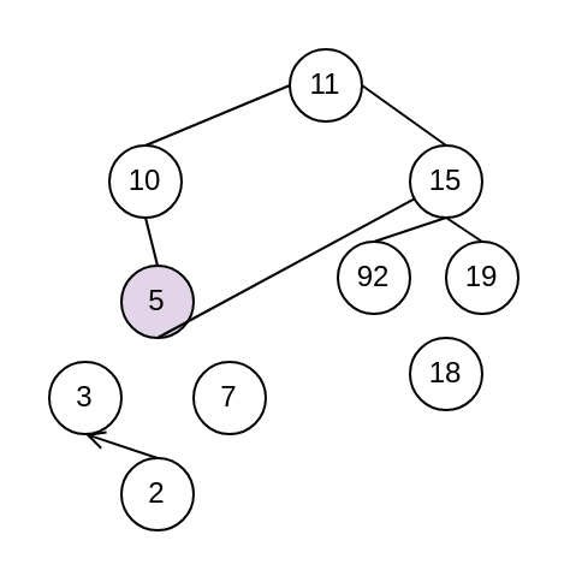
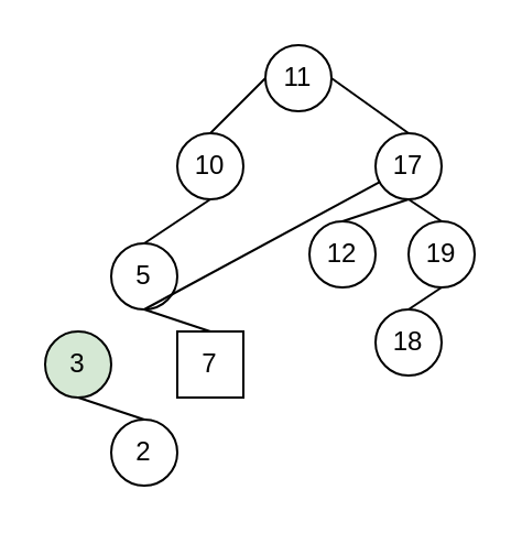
- <mxCell id="3" value="10" style="ellipse;whiteSpace=wrap;html=1;aspect=fixed;" vertex="1" parent="1"><mxGeometry x="45" y="60" width="30" height="30" as="geometry" /></mxCell>
+ <mxCell id="3" value="10" style="ellipse;whiteSpace=wrap;html=1;aspect=fixed;" vertex="1" parent="1"><mxGeometry x="80" y="60" width="30" height="30" as="geometry" /></mxCell>
- <mxCell id="8" value="15" style="ellipse;whiteSpace=wrap;html=1;aspect=fixed;" vertex="1" parent="1"><mxGeometry x="170" y="60" width="30" height="30" as="geometry" /></mxCell>
+ <mxCell id="8" value="17" style="ellipse;whiteSpace=wrap;html=1;aspect=fixed;" vertex="1" parent="1"><mxGeometry x="170" y="60" width="30" height="30" as="geometry" /></mxCell>
- <mxCell id="9" value="92" style="ellipse;whiteSpace=wrap;html=1;aspect=fixed;" vertex="1" parent="1"><mxGeometry x="140" y="100" width="30" height="30" as="geometry" /></mxCell>
+ <mxCell id="9" value="12" style="ellipse;whiteSpace=wrap;html=1;aspect=fixed;" vertex="1" parent="1"><mxGeometry x="140" y="100" width="30" height="30" as="geometry" /></mxCell>
- <mxCell id="4" value="5" style="ellipse;whiteSpace=wrap;html=1;aspect=fixed;fillColor=#e1d5e7;" vertex="1" parent="1"><mxGeometry x="50" y="110" width="30" height="30" as="geometry" /></mxCell>
+ <mxCell id="4" value="5" style="ellipse;whiteSpace=wrap;html=1;aspect=fixed;" vertex="1" parent="1"><mxGeometry x="50" y="110" width="30" height="30" as="geometry" /></mxCell>
+ <mxCell id="20" value="" style="endArrow=none;html=1;rounded=0;entryX=0.5;entryY=1;entryDx=0;entryDy=0;exitX=0;exitY=0.5;exitDx=0;exitDy=0;" edge="1" parent="1" source="11" target="10"><mxGeometry width="50" height="50" relative="1" as="geometry"><mxPoint x="156" y="124" as="sourcePoint" /><mxPoint x="174" y="96" as="targetPoint" /></mxGeometry></mxCell>
+ <mxCell id="16" value="" style="endArrow=none;html=1;rounded=0;entryX=0.5;entryY=1;entryDx=0;entryDy=0;exitX=0.5;exitY=0;exitDx=0;exitDy=0;" edge="1" parent="1" source="7" target="4"><mxGeometry width="50" height="50" relative="1" as="geometry"><mxPoint x="64" y="194" as="sourcePoint" /><mxPoint x="56" y="176" as="targetPoint" /></mxGeometry></mxCell>
- <mxCell id="5" value="3" style="ellipse;whiteSpace=wrap;html=1;aspect=fixed;" vertex="1" parent="1"><mxGeometry x="20" y="150" width="30" height="30" as="geometry" /></mxCell>
+ <mxCell id="5" value="3" style="ellipse;whiteSpace=wrap;html=1;aspect=fixed;fillColor=#d5e8d4;" vertex="1" parent="1"><mxGeometry x="20" y="150" width="30" height="30" as="geometry" /></mxCell>
- <mxCell id="7" value="7" style="ellipse;whiteSpace=wrap;html=1;aspect=fixed;" vertex="1" parent="1"><mxGeometry x="80" y="150" width="30" height="30" as="geometry" /></mxCell>
+ <mxCell id="7" value="7" style="whiteSpace=wrap;html=1;aspect=fixed;rounded=0;" vertex="1" parent="1"><mxGeometry x="80" y="150" width="30" height="30" as="geometry" /></mxCell>
- <mxCell id="15" value="" style="endArrow=open;html=1;rounded=0;entryX=0.5;entryY=1;entryDx=0;entryDy=0;exitX=0.5;exitY=0;exitDx=0;exitDy=0;" edge="1" parent="1" source="6" target="5"><mxGeometry width="50" height="50" relative="1" as="geometry"><mxPoint x="64" y="136" as="sourcePoint" /><mxPoint x="56" y="154" as="targetPoint" /></mxGeometry></mxCell>
+ <mxCell id="15" value="" style="endArrow=none;html=1;rounded=0;entryX=0.5;entryY=1;entryDx=0;entryDy=0;exitX=0.5;exitY=0;exitDx=0;exitDy=0;" edge="1" parent="1" source="6" target="5"><mxGeometry width="50" height="50" relative="1" as="geometry"><mxPoint x="64" y="136" as="sourcePoint" /><mxPoint x="56" y="154" as="targetPoint" /></mxGeometry></mxCell>
